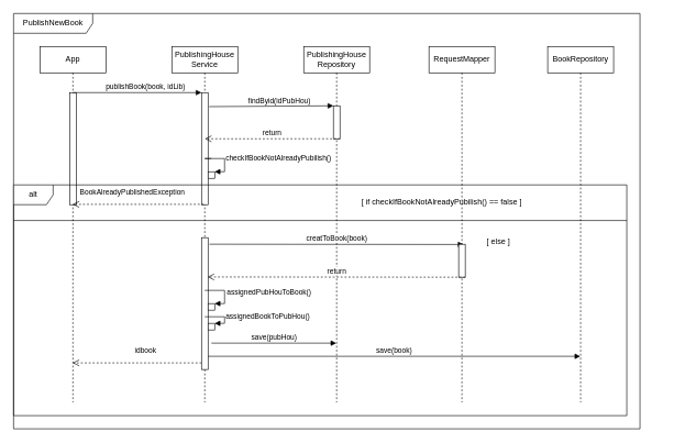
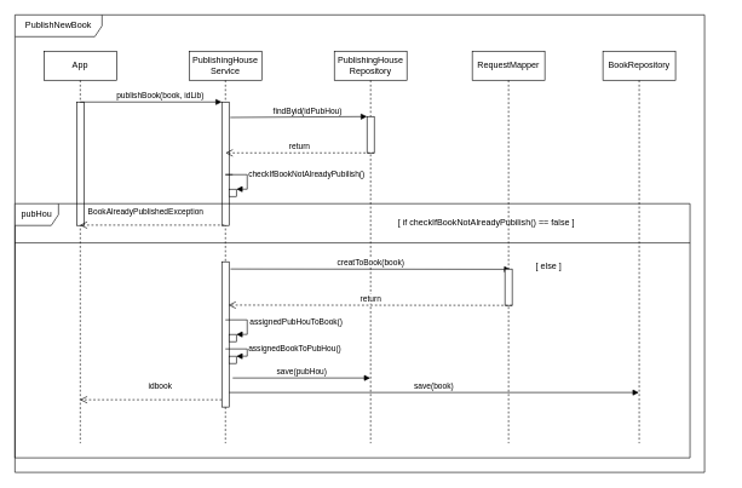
- <mxCell id="34" value="alt" style="shape=umlFrame;whiteSpace=wrap;html=1;" vertex="1" parent="1"><mxGeometry x="20" y="280" width="930" height="350" as="geometry" /></mxCell>
+ <mxCell id="34" value="pubHou" style="shape=umlFrame;whiteSpace=wrap;html=1;" vertex="1" parent="1"><mxGeometry x="20" y="280" width="930" height="350" as="geometry" /></mxCell>
